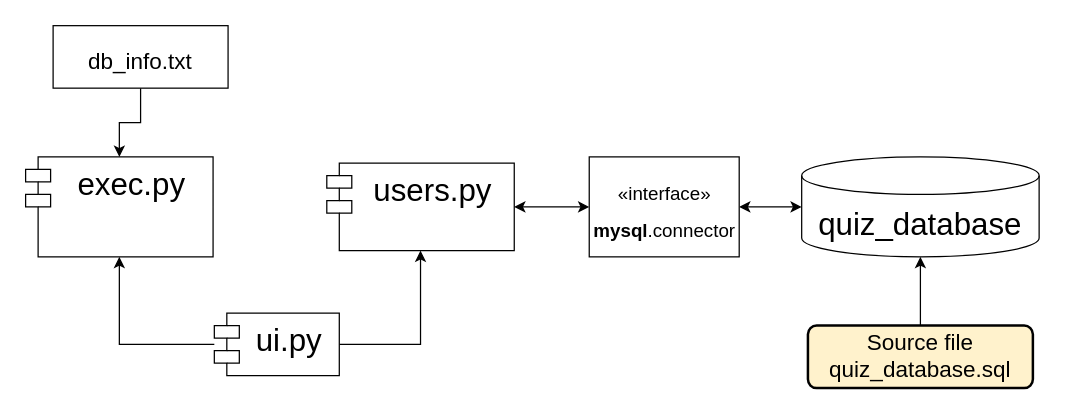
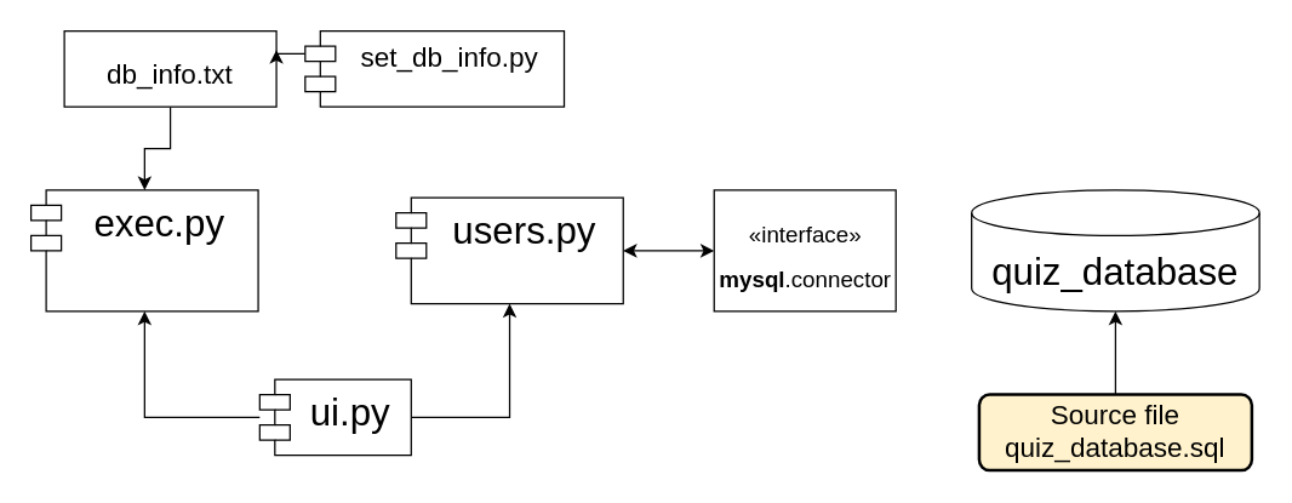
+ <mxCell id="13" style="edgeStyle=orthogonalEdgeStyle;rounded=0;orthogonalLoop=1;jettySize=auto;html=1;exitX=0;exitY=0;exitDx=0;exitDy=15;exitPerimeter=0;entryX=1;entryY=0.25;entryDx=0;entryDy=0;fontSize=18;" edge="1" parent="1" source="14" target="12"><mxGeometry relative="1" as="geometry" /></mxCell>
+ <mxCell id="14" value="set_db_info.py" style="shape=module;align=left;spacingLeft=20;align=center;verticalAlign=top;fontSize=18;" vertex="1" parent="1"><mxGeometry x="201" y="20" width="171" height="50" as="geometry" /></mxCell>
- <mxCell id="7" value="" style="endArrow=classic;startArrow=classic;html=1;fontSize=25;entryX=0;entryY=0.5;entryDx=0;entryDy=0;entryPerimeter=0;exitX=1;exitY=0.5;exitDx=0;exitDy=0;" edge="1" parent="1" source="9" target="6"><mxGeometry width="50" height="50" relative="1" as="geometry"><mxPoint x="271" y="250" as="sourcePoint" /><mxPoint x="321" y="200" as="targetPoint" /></mxGeometry></mxCell>
